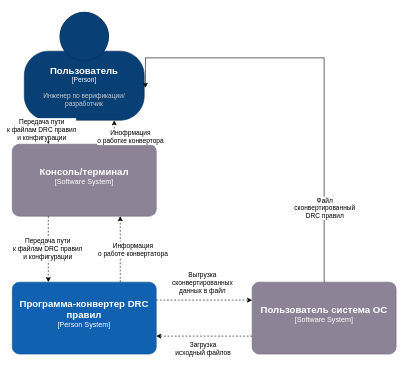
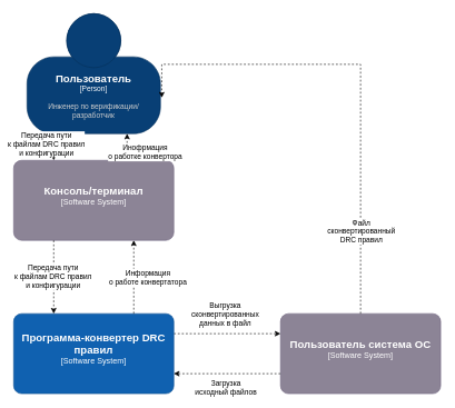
- <mxCell id="13" style="edgeStyle=orthogonalEdgeStyle;rounded=0;orthogonalLoop=1;jettySize=auto;html=1;entryX=1.01;entryY=0.7;entryDx=0;entryDy=0;entryPerimeter=0;dashed=0;" parent="1" source="6" target="2" edge="1"><mxGeometry relative="1" as="geometry"><Array as="points"><mxPoint x="540" y="96" /></Array></mxGeometry></mxCell>
+ <mxCell id="13" style="edgeStyle=orthogonalEdgeStyle;rounded=0;orthogonalLoop=1;jettySize=auto;html=1;entryX=1.01;entryY=0.7;entryDx=0;entryDy=0;entryPerimeter=0;dashed=1;" parent="1" source="6" target="2" edge="1"><mxGeometry relative="1" as="geometry"><Array as="points"><mxPoint x="540" y="96" /></Array></mxGeometry></mxCell>
- <mxCell id="5" value="&lt;font style=&quot;font-size: 16px&quot;&gt;&lt;b&gt;Программа-конвертер DRC правил&lt;/b&gt;&lt;/font&gt;&lt;div&gt;[Person System]&lt;/div&gt;&lt;br&gt;&lt;div&gt;&lt;font style=&quot;font-size: 11px&quot;&gt;&lt;font color=&quot;#cccccc&quot;&gt;&lt;/font&gt;&lt;/div&gt;" style="rounded=1;whiteSpace=wrap;html=1;labelBackgroundColor=none;fillColor=#1061B0;fontColor=#ffffff;align=center;arcSize=10;strokeColor=#0D5091;metaEdit=1;resizable=0;points=[[0.25,0,0],[0.5,0,0],[0.75,0,0],[1,0.25,0],[1,0.5,0],[1,0.75,0],[0.75,1,0],[0.5,1,0],[0.25,1,0],[0,0.75,0],[0,0.5,0],[0,0.25,0]];" parent="1" vertex="1"><mxGeometry x="20" y="470" width="240" height="120" as="geometry" /></mxCell>
+ <mxCell id="5" value="&lt;font style=&quot;font-size: 16px&quot;&gt;&lt;b&gt;Программа-конвертер DRC правил&lt;/b&gt;&lt;/font&gt;&lt;div&gt;[Software System]&lt;/div&gt;&lt;br&gt;&lt;div&gt;&lt;font style=&quot;font-size: 11px&quot;&gt;&lt;font color=&quot;#cccccc&quot;&gt;&lt;/font&gt;&lt;/div&gt;" style="rounded=1;whiteSpace=wrap;html=1;labelBackgroundColor=none;fillColor=#1061B0;fontColor=#ffffff;align=center;arcSize=10;strokeColor=#0D5091;metaEdit=1;resizable=0;points=[[0.25,0,0],[0.5,0,0],[0.75,0,0],[1,0.25,0],[1,0.5,0],[1,0.75,0],[0.75,1,0],[0.5,1,0],[0.25,1,0],[0,0.75,0],[0,0.5,0],[0,0.25,0]];" parent="1" vertex="1"><mxGeometry x="20" y="470" width="240" height="120" as="geometry" /></mxCell>
